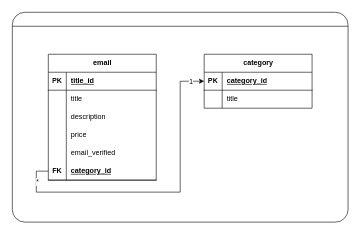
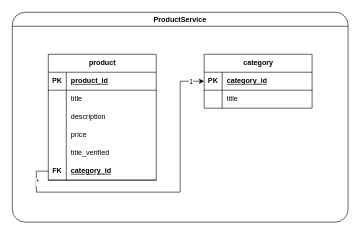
+ <mxCell id="6" value="&lt;b&gt;&lt;font style=&quot;font-size: 12px;&quot;&gt;ProductService&lt;/font&gt;&lt;/b&gt;" style="text;html=1;align=center;verticalAlign=middle;whiteSpace=wrap;rounded=0;fontSize=8;container=0;" vertex="1" parent="3"><mxGeometry width="560" height="23.333" as="geometry" /></mxCell>
- <mxCell id="17" value="email" style="shape=table;startSize=30;container=1;collapsible=1;childLayout=tableLayout;fixedRows=1;rowLines=0;fontStyle=1;align=center;resizeLast=1;html=1;" vertex="1" parent="1"><mxGeometry x="80" y="90" width="180" height="210" as="geometry" /></mxCell>
+ <mxCell id="17" value="product" style="shape=table;startSize=30;container=1;collapsible=1;childLayout=tableLayout;fixedRows=1;rowLines=0;fontStyle=1;align=center;resizeLast=1;html=1;" vertex="1" parent="1"><mxGeometry x="80" y="90" width="180" height="210" as="geometry" /></mxCell>
- <mxCell id="20" value="title_id" style="shape=partialRectangle;connectable=0;fillColor=none;top=0;left=0;bottom=0;right=0;align=left;spacingLeft=6;fontStyle=5;overflow=hidden;whiteSpace=wrap;html=1;" vertex="1" parent="18"><mxGeometry x="30" width="150" height="30" as="geometry"><mxRectangle width="150" height="30" as="alternateBounds" /></mxGeometry></mxCell>
+ <mxCell id="20" value="product_id" style="shape=partialRectangle;connectable=0;fillColor=none;top=0;left=0;bottom=0;right=0;align=left;spacingLeft=6;fontStyle=5;overflow=hidden;whiteSpace=wrap;html=1;" vertex="1" parent="18"><mxGeometry x="30" width="150" height="30" as="geometry"><mxRectangle width="150" height="30" as="alternateBounds" /></mxGeometry></mxCell>
- <mxCell id="32" value="email_verified" style="shape=partialRectangle;connectable=0;fillColor=none;top=0;left=0;bottom=0;right=0;align=left;spacingLeft=6;overflow=hidden;whiteSpace=wrap;html=1;" vertex="1" parent="30"><mxGeometry x="30" width="150" height="30" as="geometry"><mxRectangle width="150" height="30" as="alternateBounds" /></mxGeometry></mxCell>
+ <mxCell id="32" value="title_verified" style="shape=partialRectangle;connectable=0;fillColor=none;top=0;left=0;bottom=0;right=0;align=left;spacingLeft=6;overflow=hidden;whiteSpace=wrap;html=1;" vertex="1" parent="30"><mxGeometry x="30" width="150" height="30" as="geometry"><mxRectangle width="150" height="30" as="alternateBounds" /></mxGeometry></mxCell>
